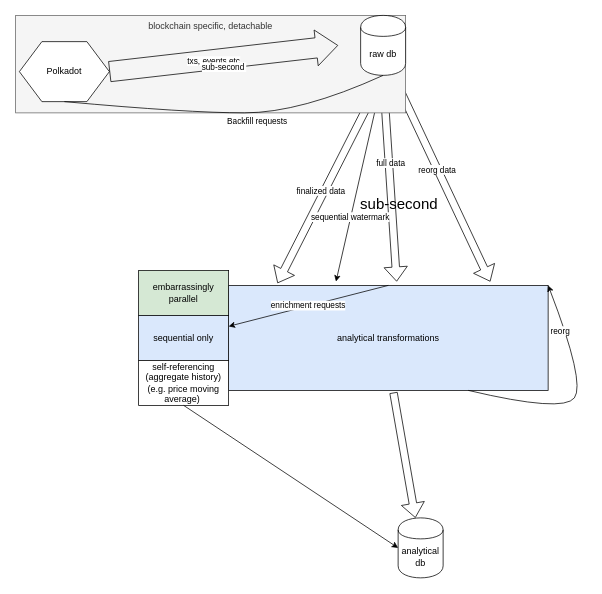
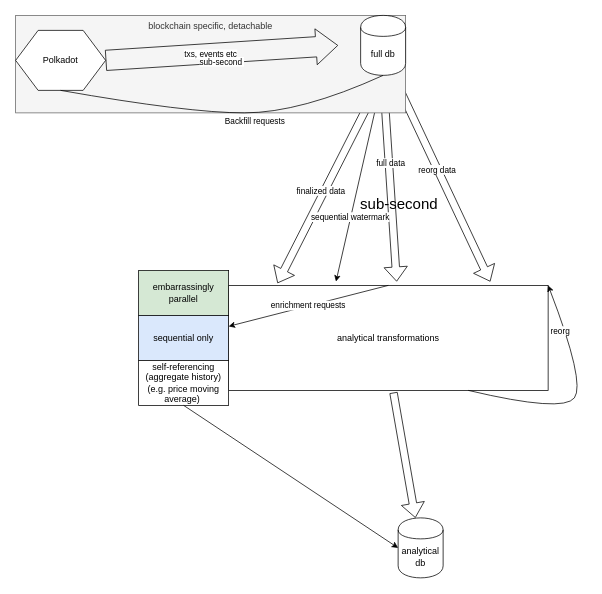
- <mxCell id="16" value="raw db" style="shape=cylinder;whiteSpace=wrap;html=1;boundedLbl=1;backgroundOutline=1;" vertex="1" parent="11"><mxGeometry x="460" width="60" height="80" as="geometry" /></mxCell>
+ <mxCell id="16" value="full db" style="shape=cylinder;whiteSpace=wrap;html=1;boundedLbl=1;backgroundOutline=1;" vertex="1" parent="11"><mxGeometry x="460" width="60" height="80" as="geometry" /></mxCell>
- <mxCell id="12" value="Polkadot" style="shape=hexagon;perimeter=hexagonPerimeter2;whiteSpace=wrap;html=1;" vertex="1" parent="11"><mxGeometry x="5" y="35" width="120" height="80" as="geometry" /></mxCell>
+ <mxCell id="12" value="Polkadot" style="shape=hexagon;perimeter=hexagonPerimeter2;whiteSpace=wrap;html=1;" vertex="1" parent="11"><mxGeometry y="20" width="120" height="80" as="geometry" /></mxCell>
- <mxCell id="19" value="analytical transformations" style="rounded=0;whiteSpace=wrap;html=1;fillColor=#dae8fc;" vertex="1" parent="1"><mxGeometry x="304" y="380" width="426" height="140" as="geometry" /></mxCell>
+ <mxCell id="19" value="analytical transformations" style="rounded=0;whiteSpace=wrap;html=1;" vertex="1" parent="1"><mxGeometry x="304" y="380" width="426" height="140" as="geometry" /></mxCell>
